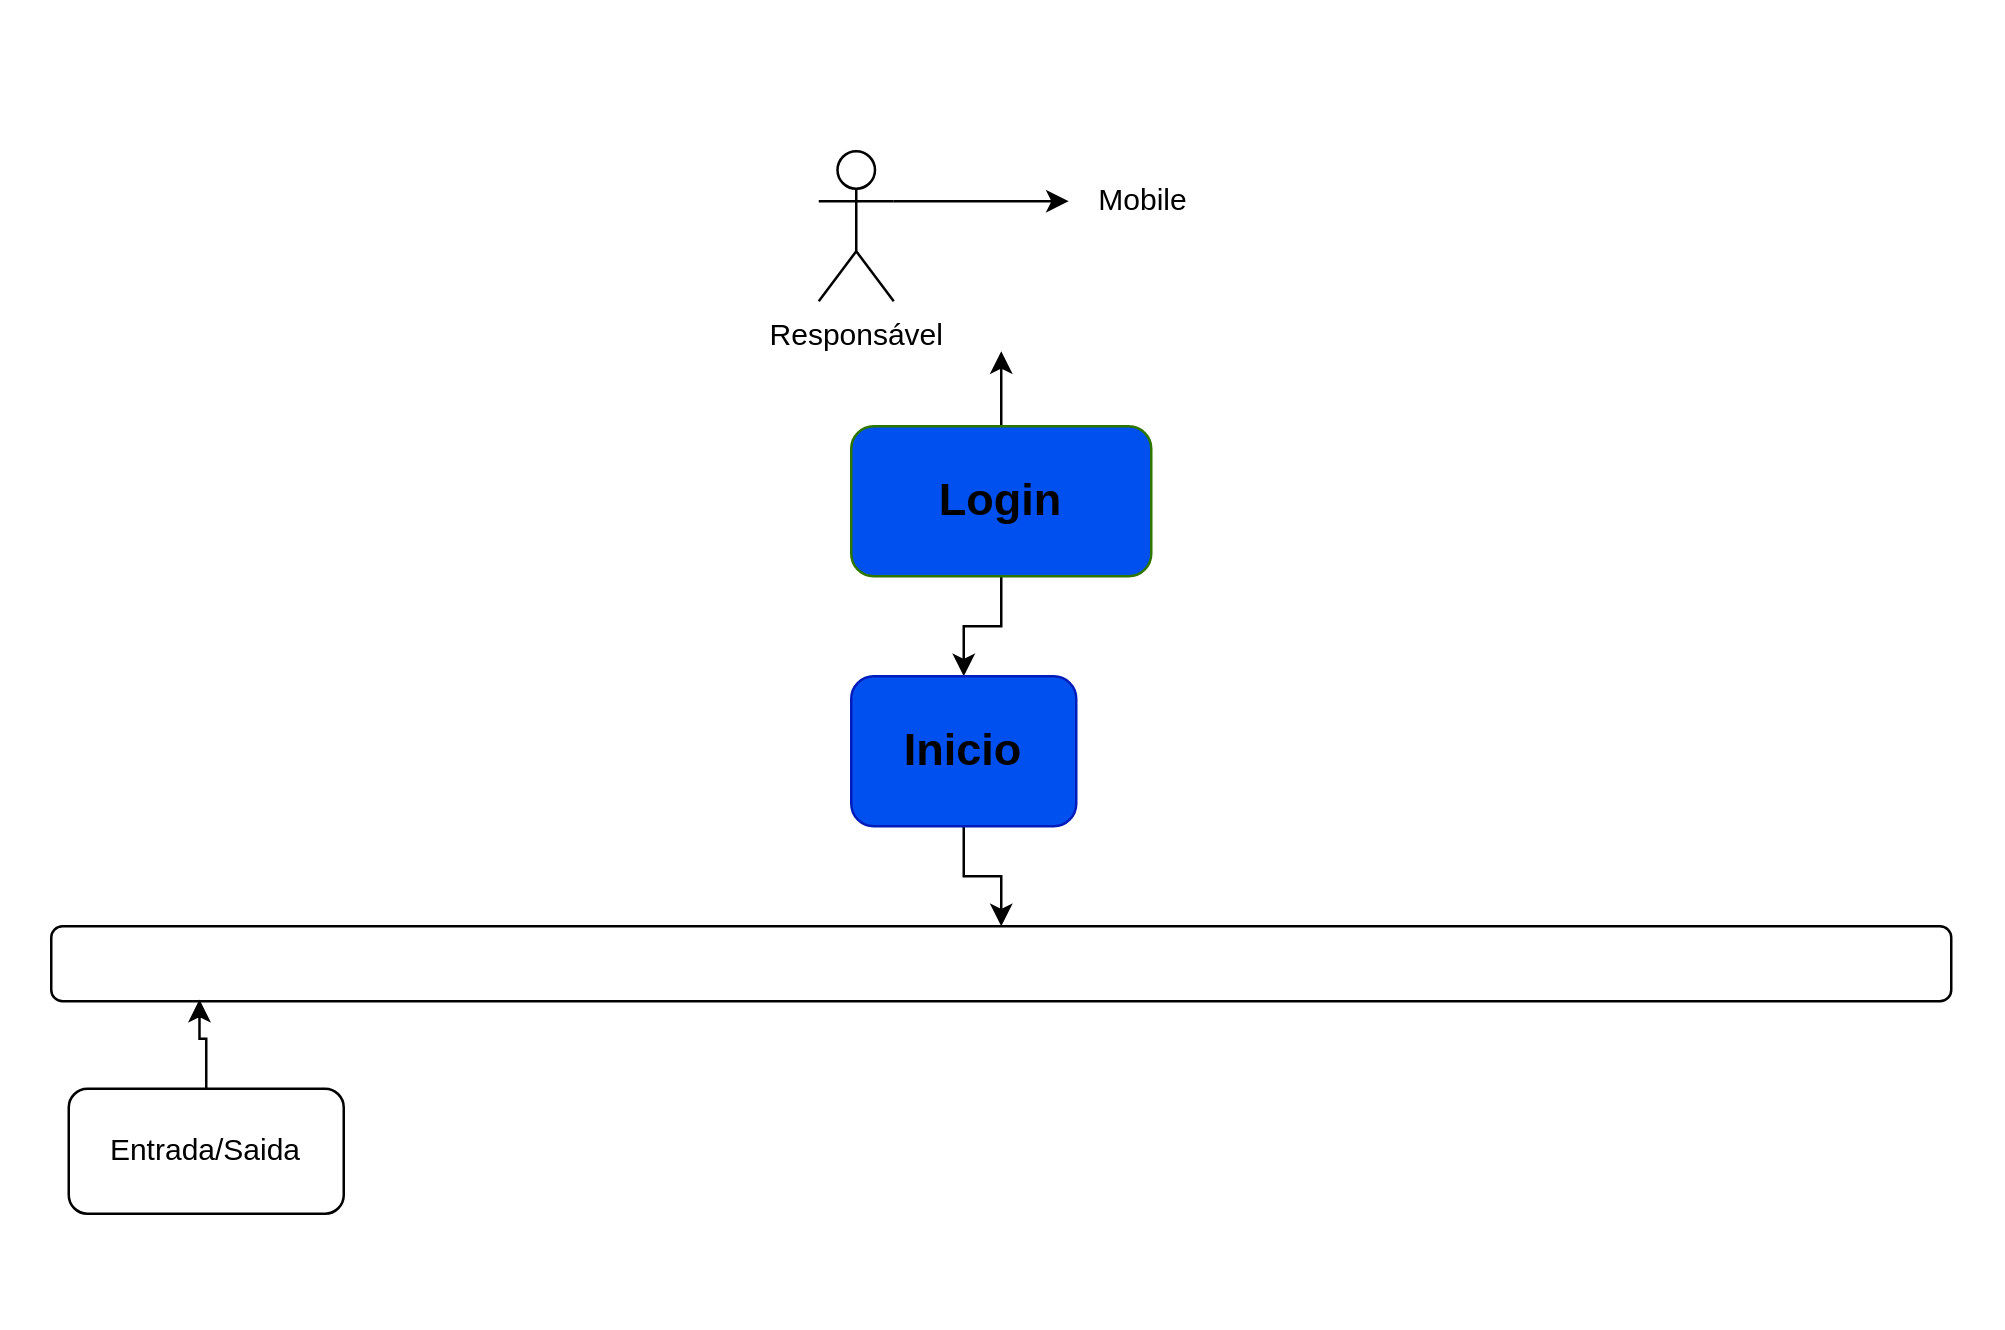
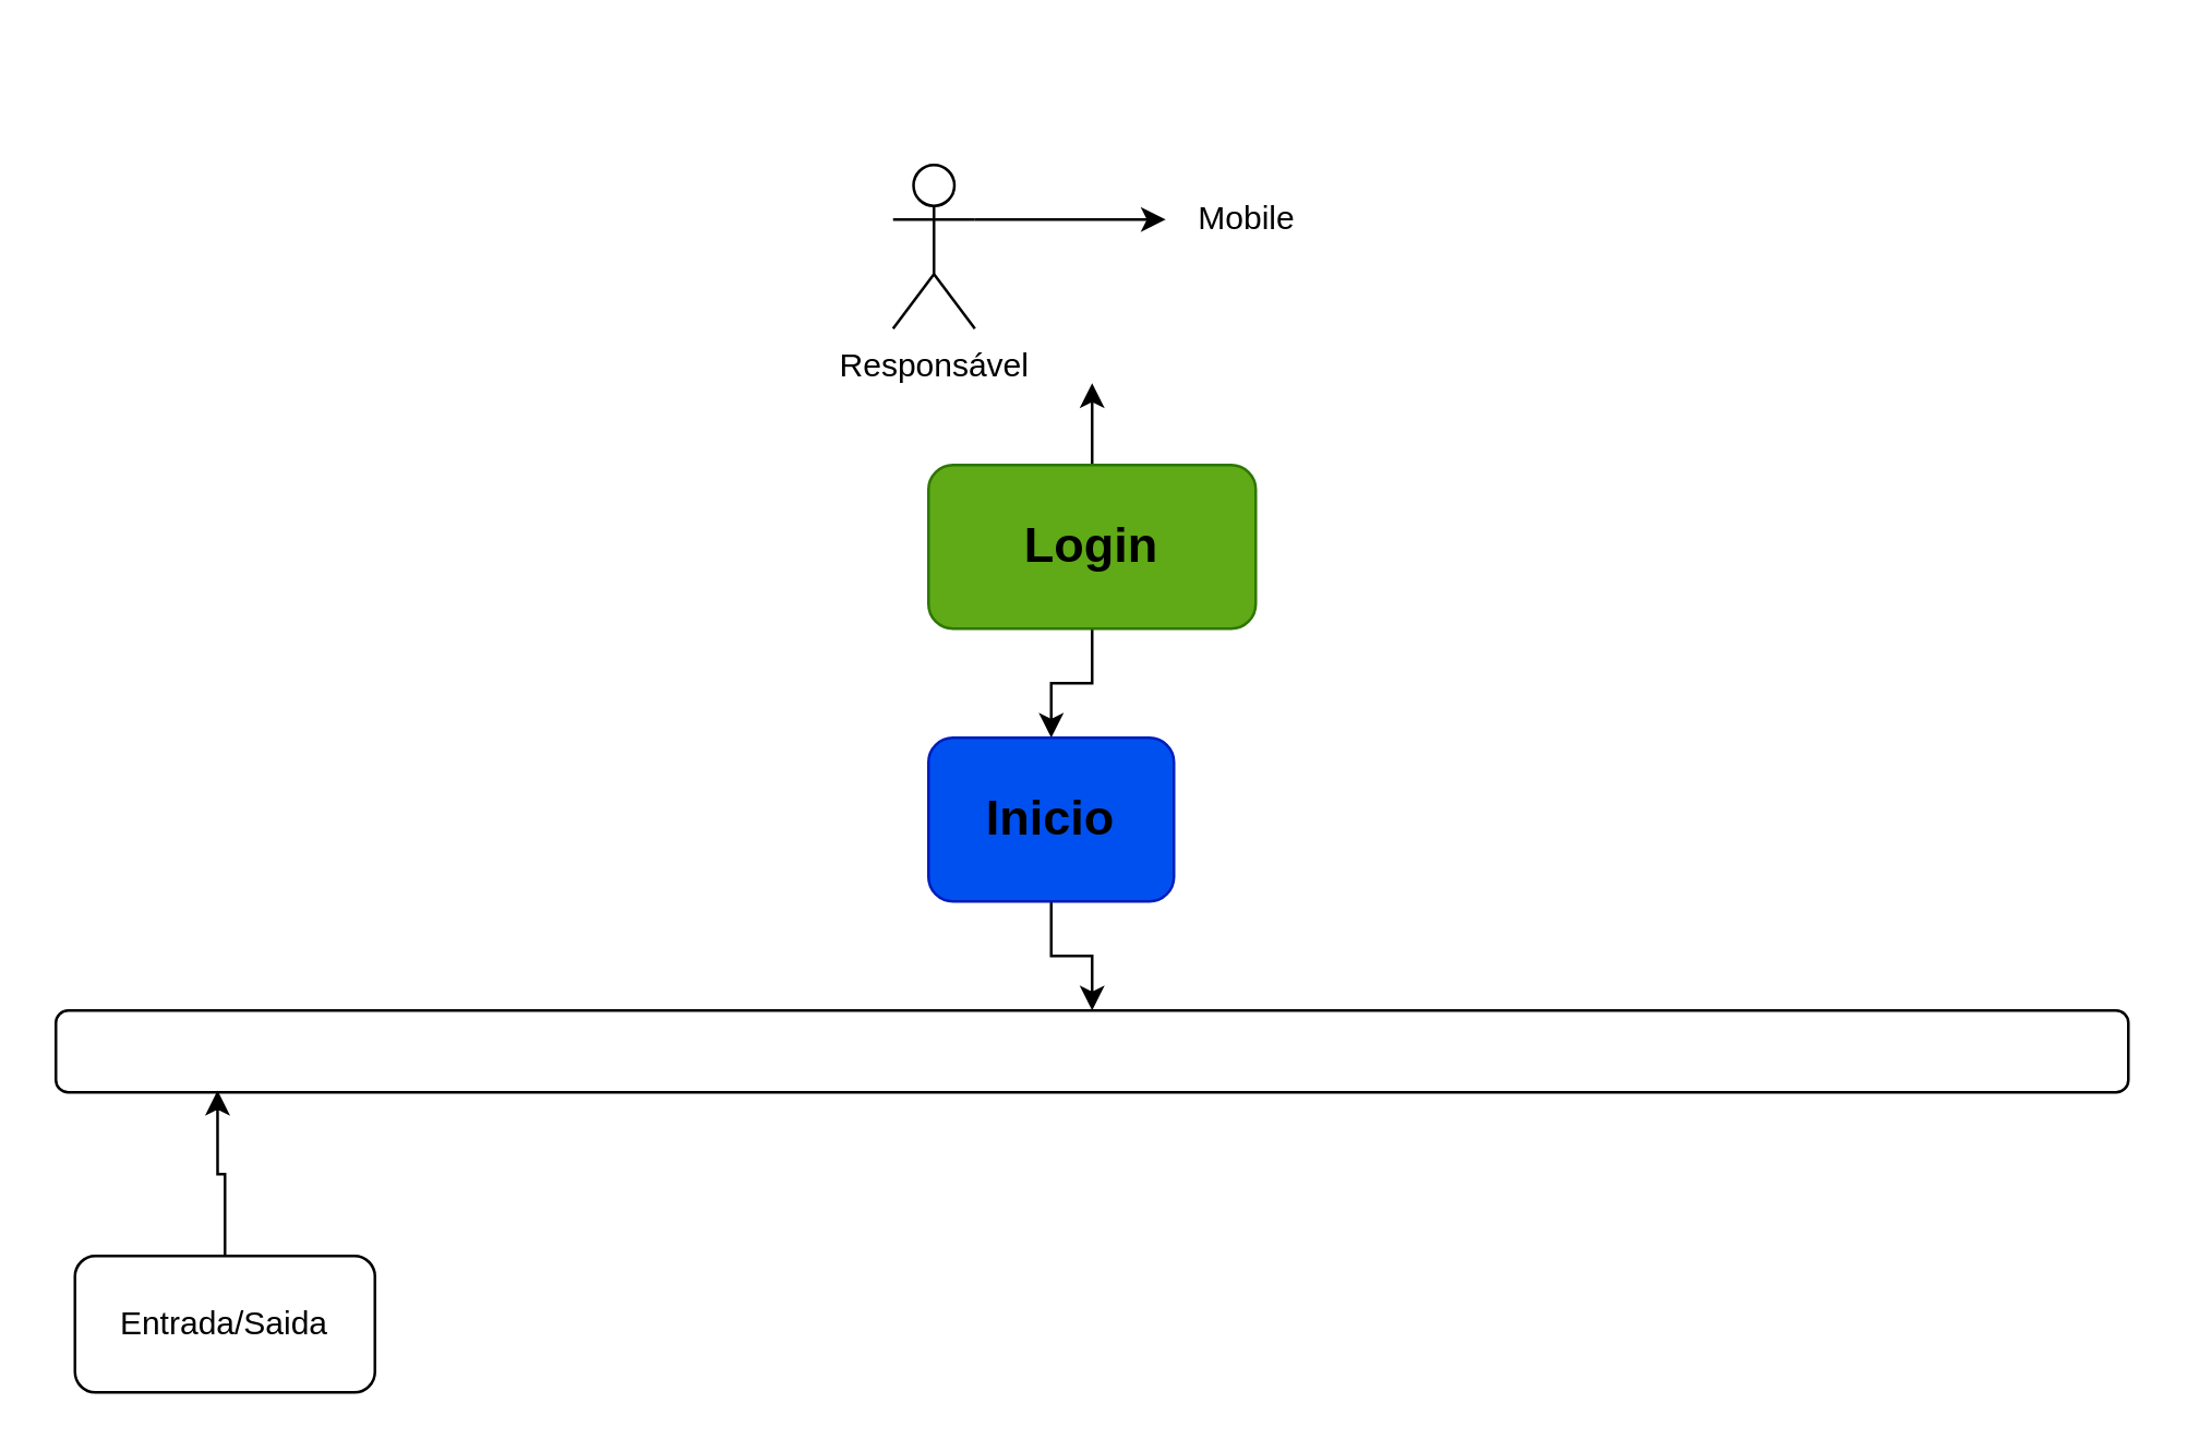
- <mxCell id="10" value="&lt;font style=&quot;font-size: 18px; color: light-dark(rgb(0, 0, 0), rgb(255, 255, 255));&quot;&gt;&lt;b&gt;Login&lt;/b&gt;&lt;/font&gt;" style="rounded=1;whiteSpace=wrap;html=1;fillColor=#0050ef;fontColor=#ffffff;strokeColor=#2D7600;" vertex="1" parent="1"><mxGeometry x="340" y="170" width="120" height="60" as="geometry" /></mxCell>
+ <mxCell id="10" value="&lt;font style=&quot;font-size: 18px; color: light-dark(rgb(0, 0, 0), rgb(255, 255, 255));&quot;&gt;&lt;b&gt;Login&lt;/b&gt;&lt;/font&gt;" style="rounded=1;whiteSpace=wrap;html=1;fillColor=#60a917;fontColor=#ffffff;strokeColor=#2D7600;" vertex="1" parent="1"><mxGeometry x="340" y="170" width="120" height="60" as="geometry" /></mxCell>
- <mxCell id="14" value="Entrada/Saida" style="rounded=1;whiteSpace=wrap;html=1;" vertex="1" parent="1"><mxGeometry x="27" y="435" width="110" height="50" as="geometry" /></mxCell>
+ <mxCell id="14" value="Entrada/Saida" style="rounded=1;whiteSpace=wrap;html=1;" vertex="1" parent="1"><mxGeometry x="27" y="460" width="110" height="50" as="geometry" /></mxCell>
